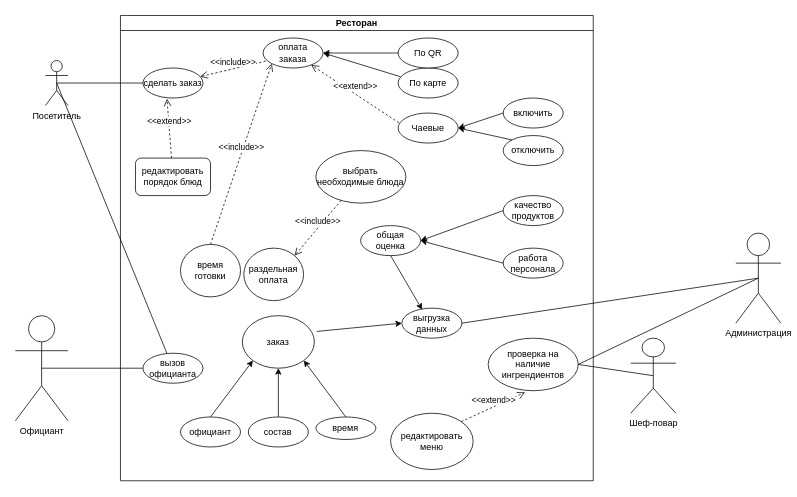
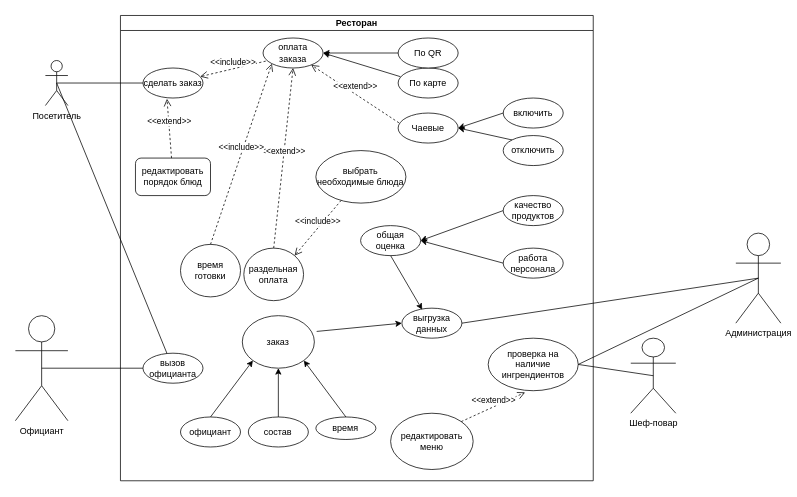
+ <mxCell id="36" value="&amp;lt;&amp;lt;extend&amp;gt;&amp;gt;" style="html=1;verticalAlign=bottom;endArrow=open;dashed=1;endSize=8;curved=0;rounded=0;entryX=0.5;entryY=1;entryDx=0;entryDy=0;exitX=0.5;exitY=0;exitDx=0;exitDy=0;" parent="5" source="35" target="6" edge="1"><mxGeometry relative="1" as="geometry"><mxPoint x="200" y="130" as="sourcePoint" /><mxPoint x="128" y="124" as="targetPoint" /></mxGeometry></mxCell>
